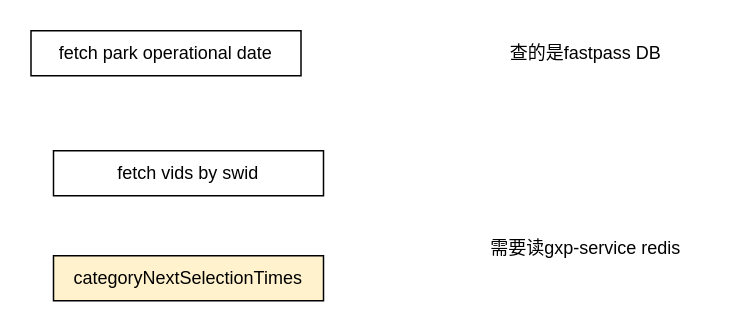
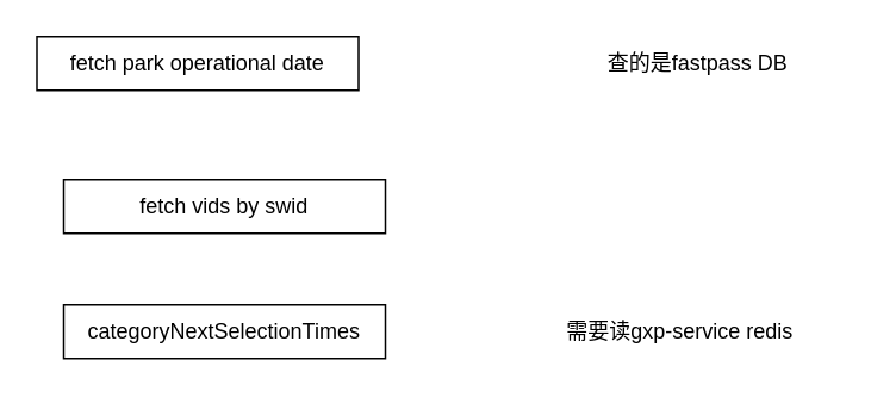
- <mxCell id="6" value="需要读gxp-service redis" style="text;html=1;strokeColor=none;fillColor=none;align=center;verticalAlign=middle;whiteSpace=wrap;rounded=0;" vertex="1" parent="1"><mxGeometry x="315" y="150" width="150" height="30" as="geometry" /></mxCell>
+ <mxCell id="6" value="需要读gxp-service redis" style="text;html=1;strokeColor=none;fillColor=none;align=center;verticalAlign=middle;whiteSpace=wrap;rounded=0;" vertex="1" parent="1"><mxGeometry x="305" y="170" width="150" height="30" as="geometry" /></mxCell>
- <mxCell id="5" value="categoryNextSelectionTimes" style="rounded=0;whiteSpace=wrap;html=1;fillColor=#fff2cc;" vertex="1" parent="1"><mxGeometry x="35" y="170" width="180" height="30" as="geometry" /></mxCell>
+ <mxCell id="5" value="categoryNextSelectionTimes" style="rounded=0;whiteSpace=wrap;html=1;" vertex="1" parent="1"><mxGeometry x="35" y="170" width="180" height="30" as="geometry" /></mxCell>
